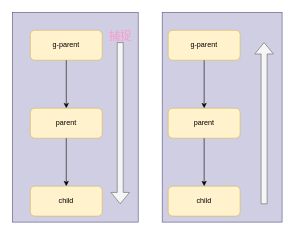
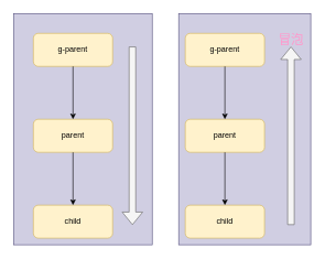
- <mxCell id="17" value="捕捉" style="text;html=1;align=center;verticalAlign=middle;resizable=0;points=[];autosize=1;strokeColor=none;fillColor=none;fontSize=19;fontColor=#FF99CC;" vertex="1" parent="2"><mxGeometry x="150" y="20" width="60" height="40" as="geometry" /></mxCell>
+ <mxCell id="18" value="冒泡" style="text;html=1;align=center;verticalAlign=middle;resizable=0;points=[];autosize=1;strokeColor=none;fillColor=none;fontSize=19;fontColor=#FF99CC;" vertex="1" parent="2"><mxGeometry x="390" y="20" width="60" height="40" as="geometry" /></mxCell>
